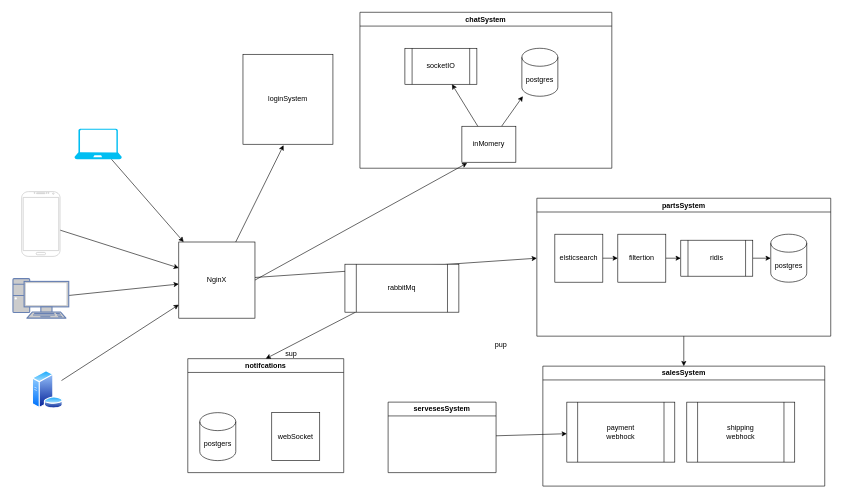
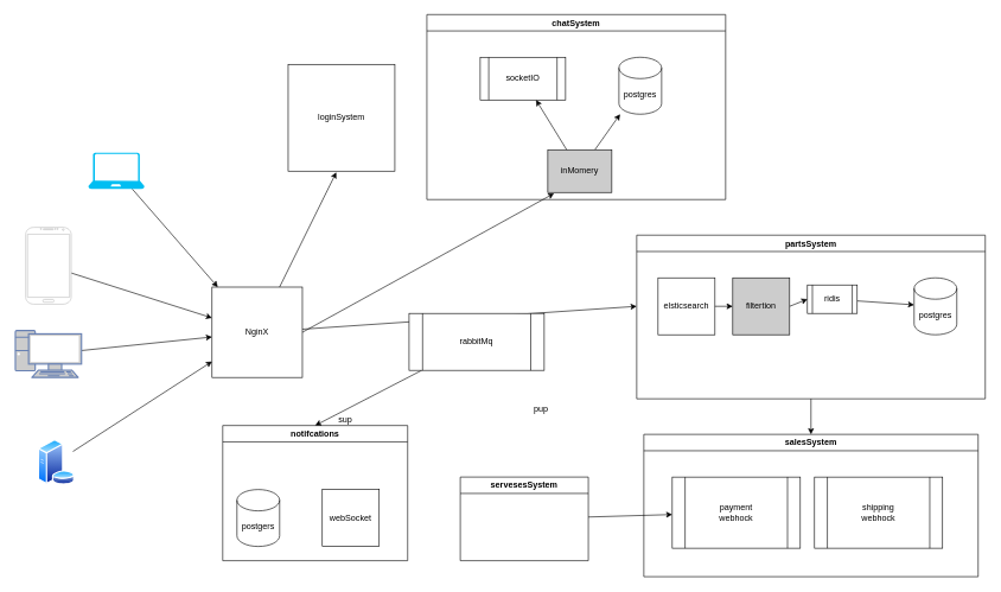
- <mxCell id="10" value="inMomery" style="rounded=0;whiteSpace=wrap;html=1;" vertex="1" parent="7"><mxGeometry x="170" y="190" width="90" height="60" as="geometry" /></mxCell>
+ <mxCell id="10" value="inMomery" style="rounded=0;whiteSpace=wrap;html=1;fillColor=#cccccc;" vertex="1" parent="7"><mxGeometry x="170" y="190" width="90" height="60" as="geometry" /></mxCell>
- <mxCell id="20" value="filtertion" style="whiteSpace=wrap;html=1;aspect=fixed;rounded=0;" vertex="1" parent="14"><mxGeometry x="135" y="60" width="80" height="80" as="geometry" /></mxCell>
+ <mxCell id="20" value="filtertion" style="whiteSpace=wrap;html=1;aspect=fixed;rounded=0;fillColor=#cccccc;" vertex="1" parent="14"><mxGeometry x="135" y="60" width="80" height="80" as="geometry" /></mxCell>
- <mxCell id="17" value="ridis" style="shape=process;whiteSpace=wrap;html=1;backgroundOutline=1;rounded=0;" vertex="1" parent="14"><mxGeometry x="240" y="70" width="120" height="60" as="geometry" /></mxCell>
+ <mxCell id="17" value="ridis" style="shape=process;whiteSpace=wrap;html=1;backgroundOutline=1;rounded=0;" vertex="1" parent="14"><mxGeometry x="240" y="70" width="70" height="40" as="geometry" /></mxCell>
- <mxCell id="33" value="pup" style="text;html=1;align=center;verticalAlign=middle;resizable=0;points=[];autosize=1;strokeColor=none;fillColor=none;rounded=0;" vertex="1" parent="1"><mxGeometry x="814" y="560" width="40" height="30" as="geometry" /></mxCell>
+ <mxCell id="33" value="pup" style="text;html=1;align=center;verticalAlign=middle;resizable=0;points=[];autosize=1;strokeColor=none;fillColor=none;rounded=0;" vertex="1" parent="1"><mxGeometry x="739" y="560" width="40" height="30" as="geometry" /></mxCell>
